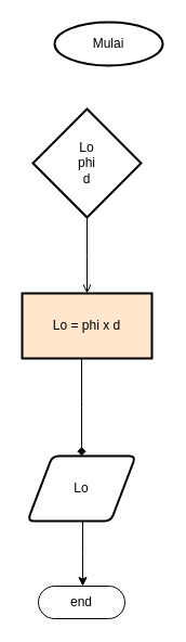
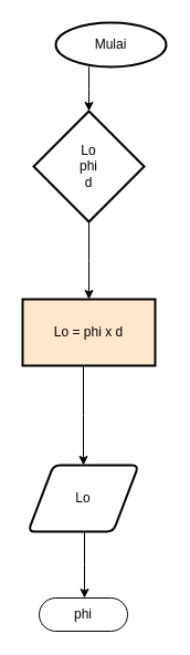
+ <mxCell id="5" style="edgeStyle=elbowEdgeStyle;rounded=0;orthogonalLoop=1;jettySize=auto;html=1;entryX=0.5;entryY=0;entryDx=0;entryDy=0;entryPerimeter=0;" edge="1" parent="1" source="2" target="4"><mxGeometry relative="1" as="geometry" /></mxCell>
- <mxCell id="3" value="" style="edgeStyle=elbowEdgeStyle;rounded=0;orthogonalLoop=1;jettySize=auto;html=1;endArrow=open;" edge="1" parent="1" source="4" target="7"><mxGeometry relative="1" as="geometry" /></mxCell>
+ <mxCell id="3" value="" style="edgeStyle=elbowEdgeStyle;rounded=0;orthogonalLoop=1;jettySize=auto;html=1;" edge="1" parent="1" source="4" target="7"><mxGeometry relative="1" as="geometry" /></mxCell>
- <mxCell id="6" value="" style="edgeStyle=elbowEdgeStyle;rounded=0;orthogonalLoop=1;jettySize=auto;html=1;endArrow=diamond;" edge="1" parent="1" source="7" target="9"><mxGeometry relative="1" as="geometry" /></mxCell>
+ <mxCell id="6" value="" style="edgeStyle=elbowEdgeStyle;rounded=0;orthogonalLoop=1;jettySize=auto;html=1;" edge="1" parent="1" source="7" target="9"><mxGeometry relative="1" as="geometry" /></mxCell>
- <mxCell id="10" value="end" style="html=1;dashed=0;whiteSpace=wrap;shape=mxgraph.dfd.start" vertex="1" parent="1"><mxGeometry x="35" y="540" width="80" height="30" as="geometry" /></mxCell>
+ <mxCell id="10" value="phi" style="html=1;dashed=0;whiteSpace=wrap;shape=mxgraph.dfd.start" vertex="1" parent="1"><mxGeometry x="35" y="540" width="80" height="30" as="geometry" /></mxCell>
